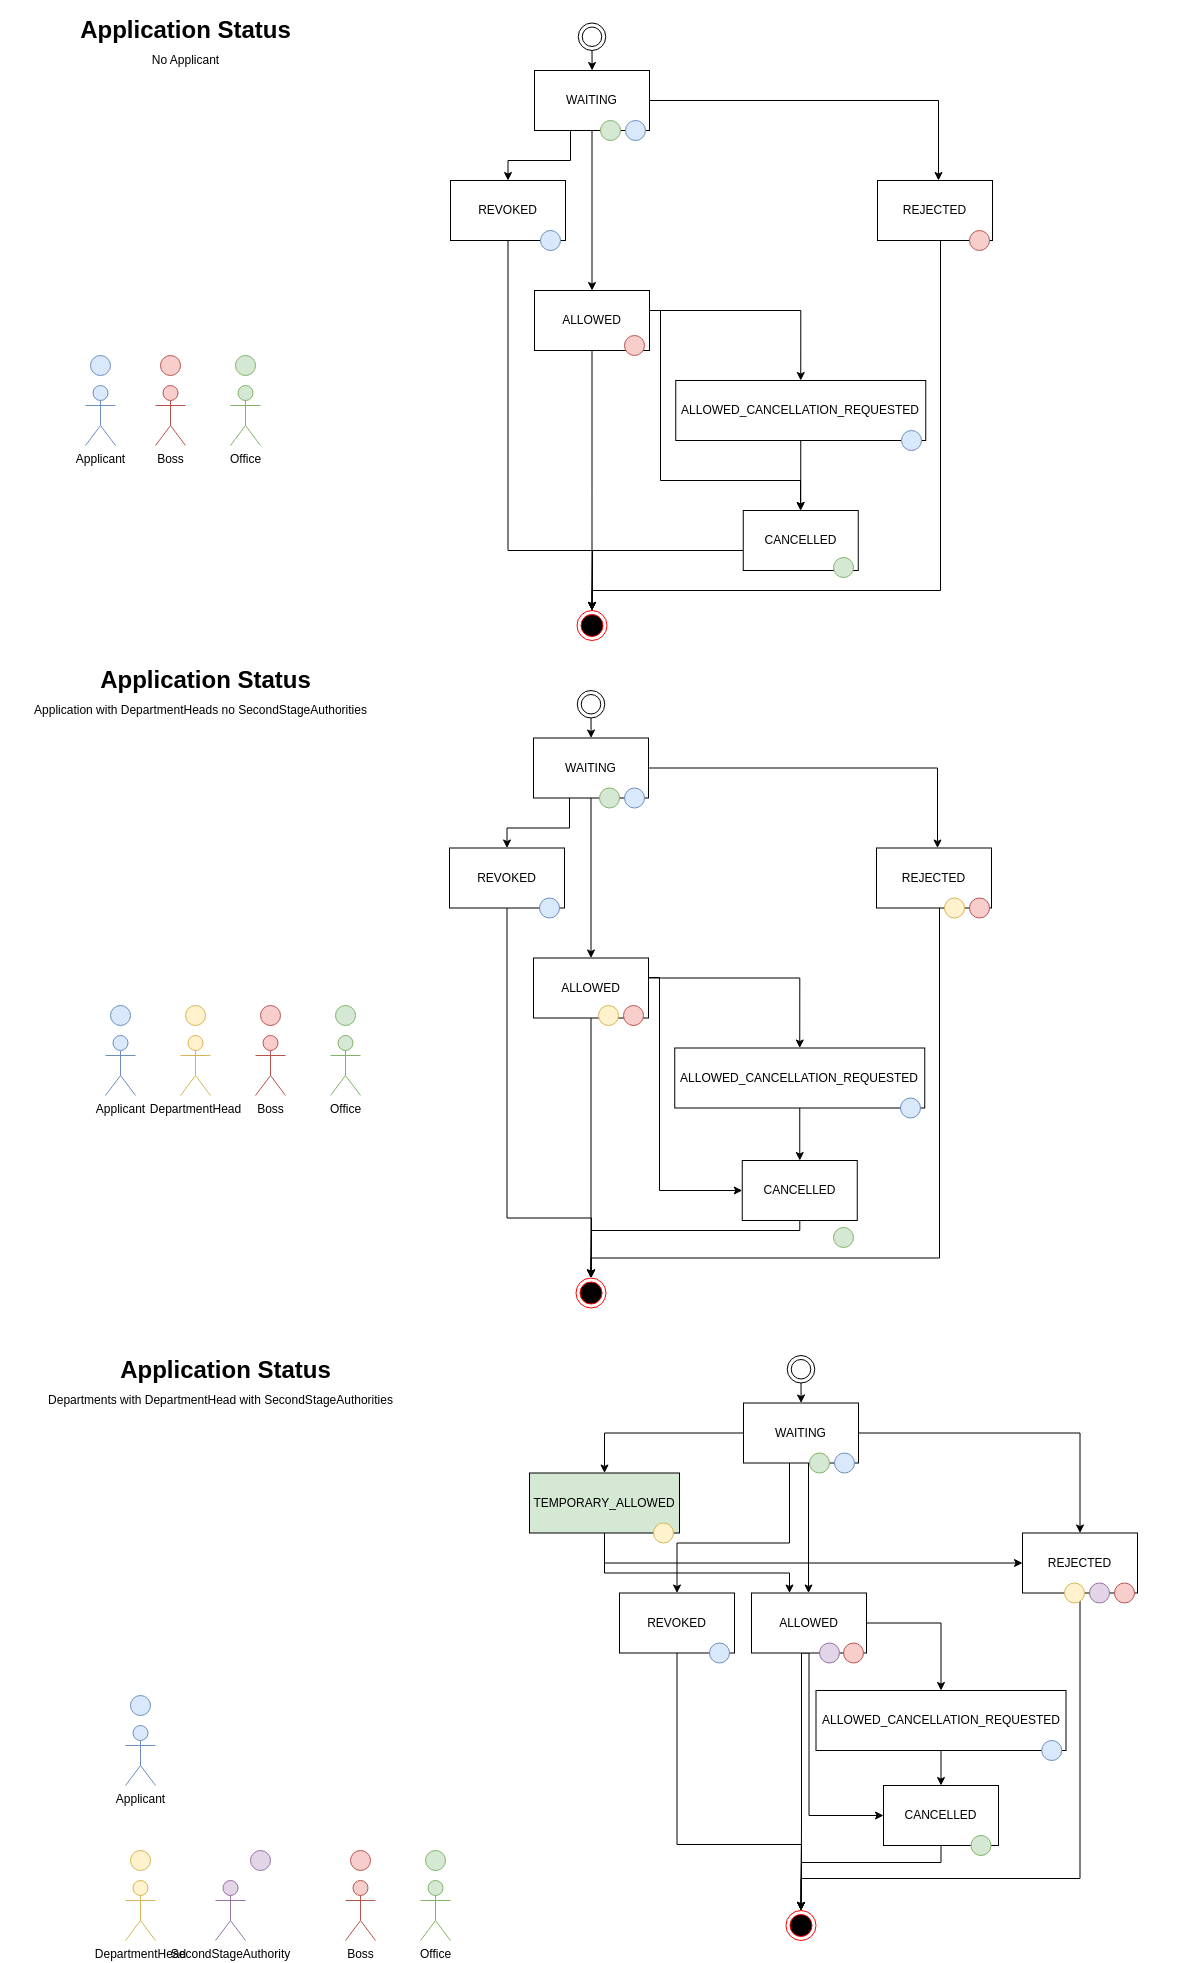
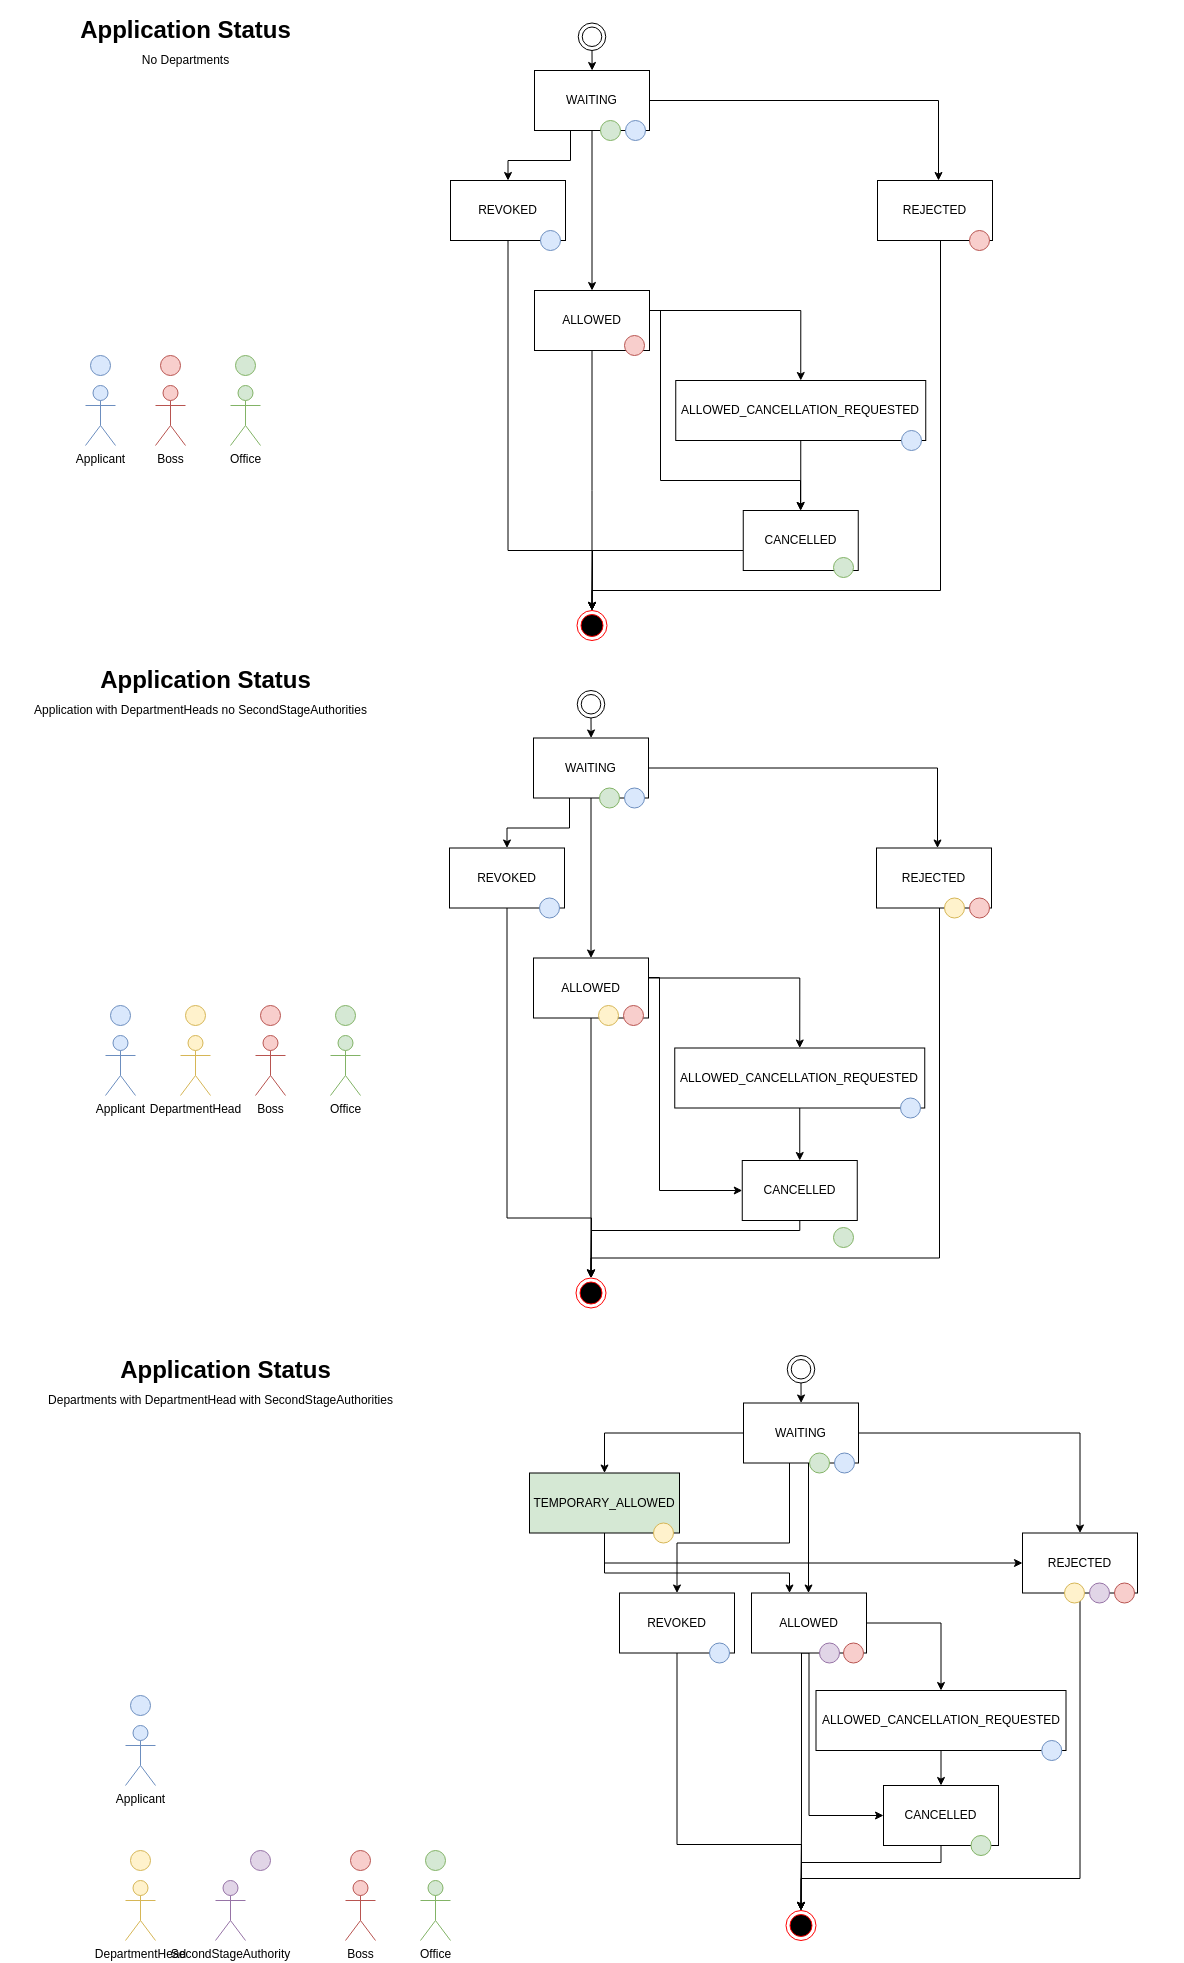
- <mxCell id="68" value="No Applicant" style="text;html=1;align=center;verticalAlign=middle;resizable=0;points=[];autosize=1;" parent="1" vertex="1"><mxGeometry x="135" y="50" width="100" height="20" as="geometry" /></mxCell>
+ <mxCell id="68" value="No Departments" style="text;html=1;align=center;verticalAlign=middle;resizable=0;points=[];autosize=1;" parent="1" vertex="1"><mxGeometry x="135" y="50" width="100" height="20" as="geometry" /></mxCell>
